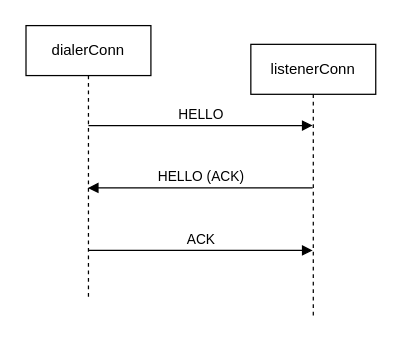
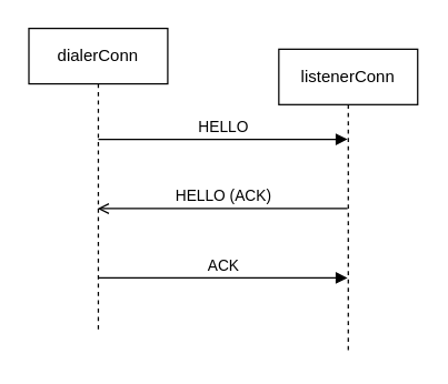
- <mxCell id="6" value="HELLO (ACK)" style="html=1;verticalAlign=bottom;endArrow=block;" edge="1" parent="1" source="5" target="2"><mxGeometry width="80" relative="1" as="geometry"><mxPoint x="240" y="170" as="sourcePoint" /><mxPoint x="320" y="170" as="targetPoint" /><Array as="points"><mxPoint x="230" y="150" /></Array></mxGeometry></mxCell>
+ <mxCell id="6" value="HELLO (ACK)" style="html=1;verticalAlign=bottom;endArrow=open;" edge="1" parent="1" source="5" target="2"><mxGeometry width="80" relative="1" as="geometry"><mxPoint x="240" y="170" as="sourcePoint" /><mxPoint x="320" y="170" as="targetPoint" /><Array as="points"><mxPoint x="230" y="150" /></Array></mxGeometry></mxCell>
